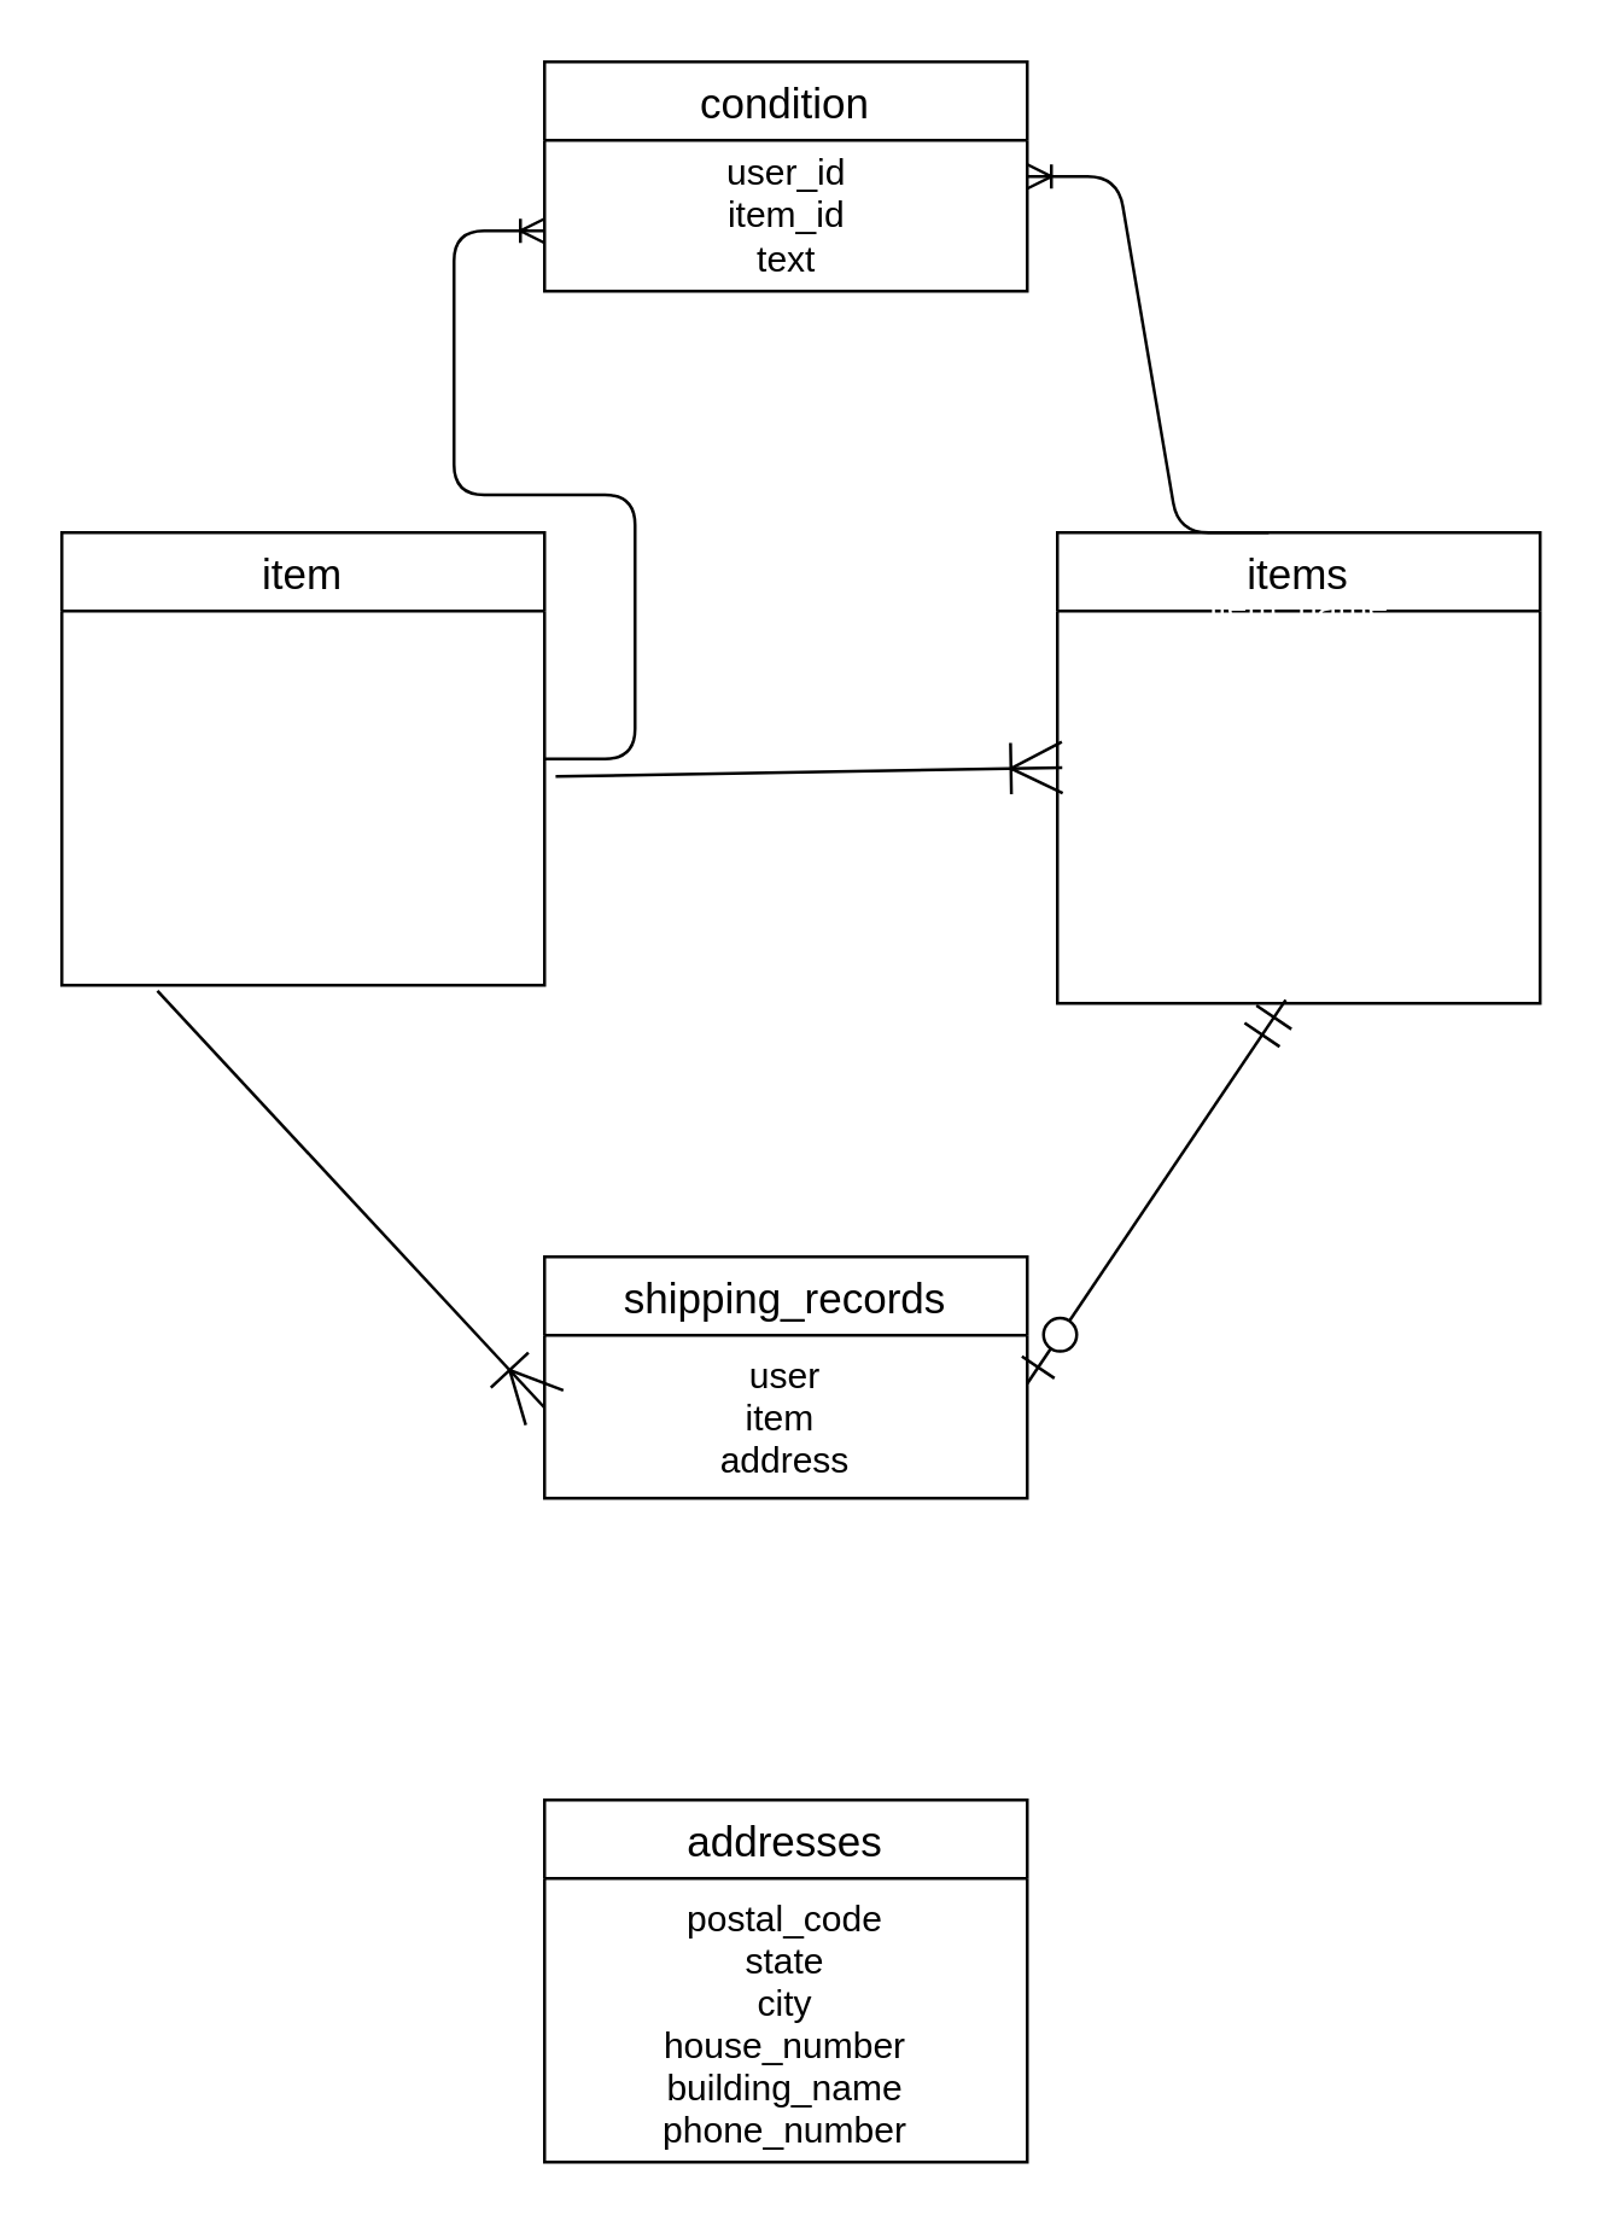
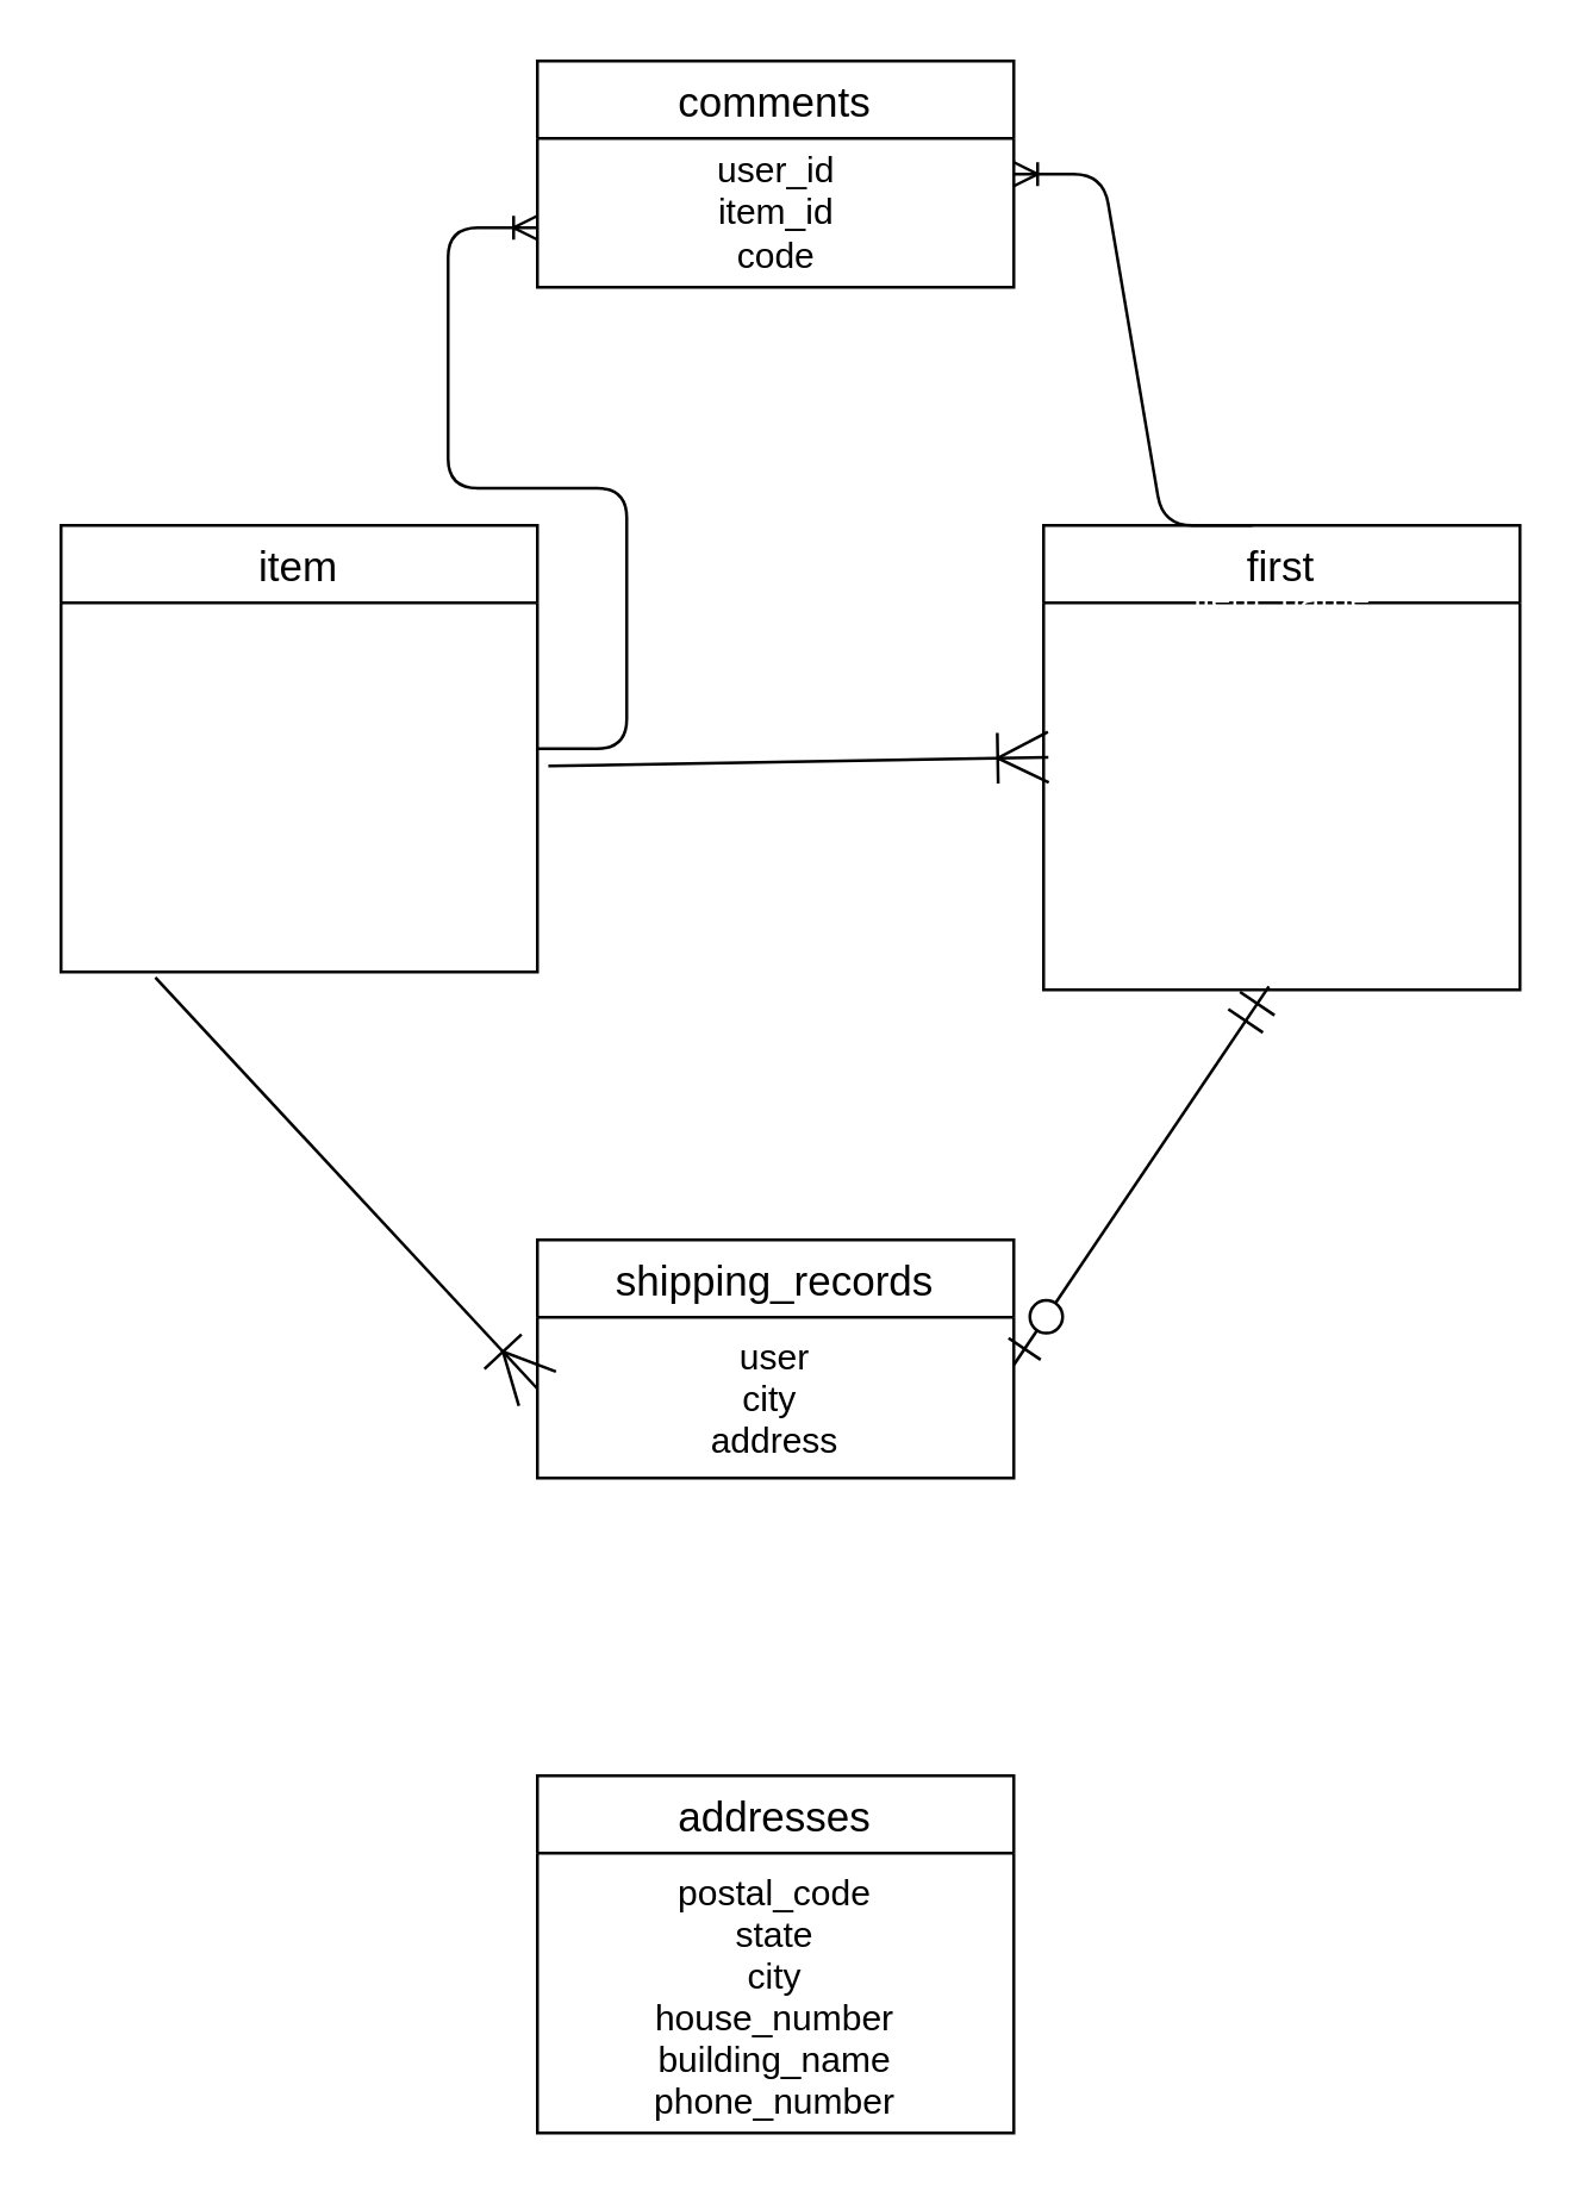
- <mxCell id="13" value="condition" style="swimlane;fontStyle=0;childLayout=stackLayout;horizontal=1;startSize=26;horizontalStack=0;resizeParent=1;resizeParentMax=0;resizeLast=0;collapsible=1;marginBottom=0;align=center;fontSize=14;" vertex="1" parent="1"><mxGeometry x="180" y="20" width="160" height="76" as="geometry" /></mxCell>
+ <mxCell id="13" value="comments" style="swimlane;fontStyle=0;childLayout=stackLayout;horizontal=1;startSize=26;horizontalStack=0;resizeParent=1;resizeParentMax=0;resizeLast=0;collapsible=1;marginBottom=0;align=center;fontSize=14;" vertex="1" parent="1"><mxGeometry x="180" y="20" width="160" height="76" as="geometry" /></mxCell>
- <mxCell id="14" value="user_id&lt;br&gt;item_id&lt;br&gt;text" style="text;html=1;align=center;verticalAlign=middle;resizable=0;points=[];autosize=1;" vertex="1" parent="1"><mxGeometry x="180" y="46" width="160" height="50" as="geometry" /></mxCell>
+ <mxCell id="14" value="user_id&lt;br&gt;item_id&lt;br&gt;code" style="text;html=1;align=center;verticalAlign=middle;resizable=0;points=[];autosize=1;" vertex="1" parent="1"><mxGeometry x="180" y="46" width="160" height="50" as="geometry" /></mxCell>
- <mxCell id="4" value="items" style="swimlane;fontStyle=0;childLayout=stackLayout;horizontal=1;startSize=26;horizontalStack=0;resizeParent=1;resizeParentMax=0;resizeLast=0;collapsible=1;marginBottom=0;align=center;fontSize=14;" parent="1" vertex="1"><mxGeometry x="350" y="176" width="160" height="156" as="geometry" /></mxCell>
+ <mxCell id="4" value="first" style="swimlane;fontStyle=0;childLayout=stackLayout;horizontal=1;startSize=26;horizontalStack=0;resizeParent=1;resizeParentMax=0;resizeLast=0;collapsible=1;marginBottom=0;align=center;fontSize=14;" parent="1" vertex="1"><mxGeometry x="350" y="176" width="160" height="156" as="geometry" /></mxCell>
- <mxCell id="7" value=" user&#10;item &#10;address " style="text;strokeColor=none;fillColor=none;spacingLeft=4;spacingRight=4;overflow=hidden;rotatable=0;points=[[0,0.5],[1,0.5]];portConstraint=eastwest;fontSize=12;align=center;" parent="6" vertex="1"><mxGeometry y="26" width="160" height="54" as="geometry" /></mxCell>
+ <mxCell id="7" value=" user&#10;city &#10;address " style="text;strokeColor=none;fillColor=none;spacingLeft=4;spacingRight=4;overflow=hidden;rotatable=0;points=[[0,0.5],[1,0.5]];portConstraint=eastwest;fontSize=12;align=center;" parent="6" vertex="1"><mxGeometry y="26" width="160" height="54" as="geometry" /></mxCell>
